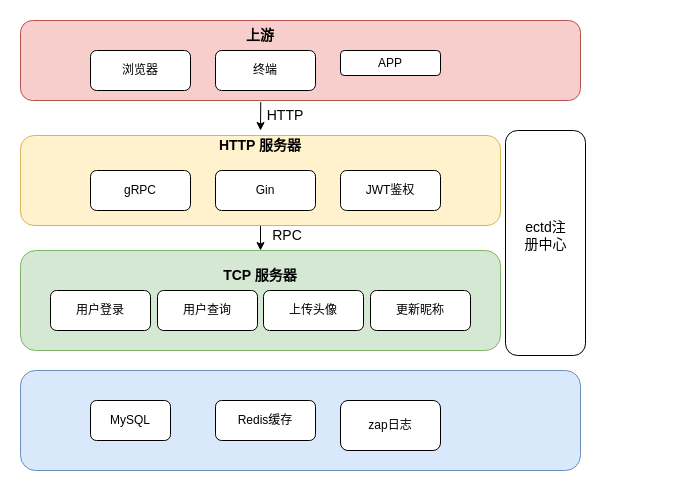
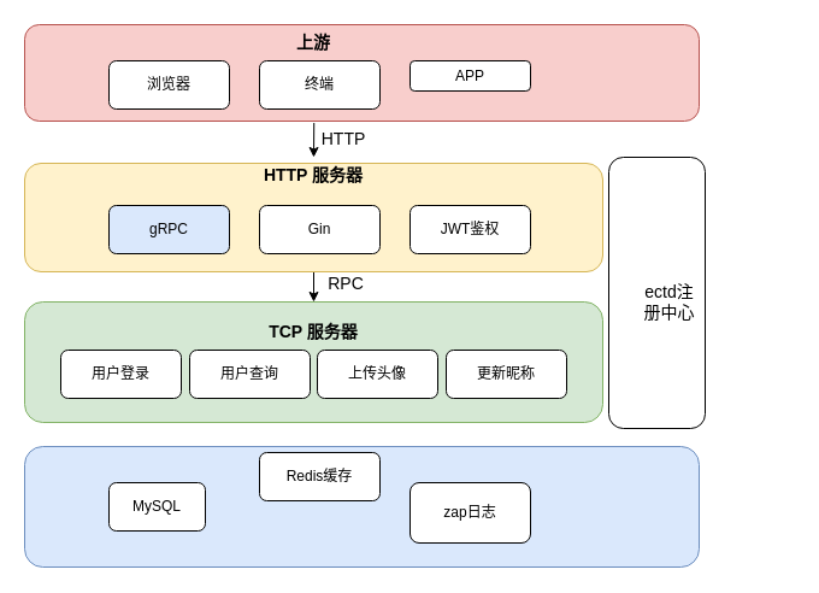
- <mxCell id="22" value="gRPC" style="rounded=1;whiteSpace=wrap;html=1;" vertex="1" parent="1"><mxGeometry x="90" y="170" width="100" height="40" as="geometry" /></mxCell>
+ <mxCell id="22" value="gRPC" style="rounded=1;whiteSpace=wrap;html=1;fillColor=#dae8fc;" vertex="1" parent="1"><mxGeometry x="90" y="170" width="100" height="40" as="geometry" /></mxCell>
- <mxCell id="25" value="ectd注册中心" style="text;html=1;strokeColor=none;fillColor=none;align=center;verticalAlign=middle;whiteSpace=wrap;rounded=0;fontSize=14;" vertex="1" parent="1"><mxGeometry x="522.5" y="220" width="45" height="30" as="geometry" /></mxCell>
+ <mxCell id="25" value="ectd注册中心" style="text;html=1;strokeColor=none;fillColor=none;align=center;verticalAlign=middle;whiteSpace=wrap;rounded=0;fontSize=14;" vertex="1" parent="1"><mxGeometry x="532.5" y="235" width="45" height="30" as="geometry" /></mxCell>
- <mxCell id="4" value="Redis缓存" style="rounded=1;whiteSpace=wrap;html=1;" vertex="1" parent="1"><mxGeometry x="215" y="400" width="100" height="40" as="geometry" /></mxCell>
+ <mxCell id="4" value="Redis缓存" style="rounded=1;whiteSpace=wrap;html=1;" vertex="1" parent="1"><mxGeometry x="215" y="375" width="100" height="40" as="geometry" /></mxCell>
